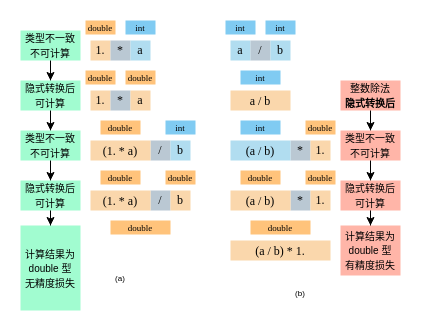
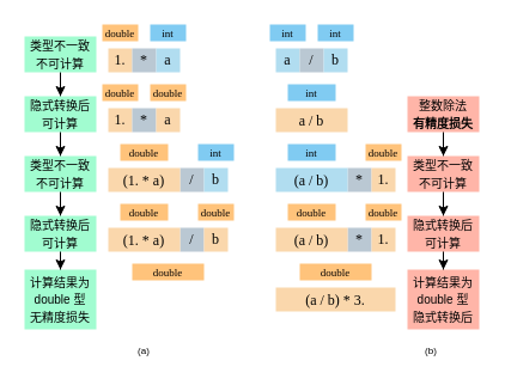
- <mxCell id="32" value="&lt;span style=&quot;font-size: 10px;&quot;&gt;整数除法&lt;br&gt;&lt;b&gt;隐式转换后&lt;/b&gt;&lt;/span&gt;" style="text;html=1;strokeColor=none;fillColor=#ffb5a8;align=center;verticalAlign=middle;whiteSpace=wrap;rounded=0;" parent="1" vertex="1"><mxGeometry x="340" y="80" width="60" height="30" as="geometry" /></mxCell>
+ <mxCell id="32" value="&lt;span style=&quot;font-size: 10px;&quot;&gt;整数除法&lt;br&gt;&lt;b&gt;有精度损失&lt;/b&gt;&lt;/span&gt;" style="text;html=1;strokeColor=none;fillColor=#ffb5a8;align=center;verticalAlign=middle;whiteSpace=wrap;rounded=0;" parent="1" vertex="1"><mxGeometry x="340" y="80" width="60" height="30" as="geometry" /></mxCell>
- <mxCell id="41" value="&lt;p style=&quot;line-height: 100%;&quot;&gt;&lt;font face=&quot;Consolas&quot;&gt;(a / b) * 1.&lt;/font&gt;&lt;/p&gt;" style="rounded=0;whiteSpace=wrap;html=1;strokeColor=none;fillColor=#fad7ac;align=center;" parent="1" vertex="1"><mxGeometry x="230" y="240" width="100" height="20" as="geometry" /></mxCell>
+ <mxCell id="41" value="&lt;p style=&quot;line-height: 100%;&quot;&gt;&lt;font face=&quot;Consolas&quot;&gt;(a / b) * 3.&lt;/font&gt;&lt;/p&gt;" style="rounded=0;whiteSpace=wrap;html=1;strokeColor=none;fillColor=#fad7ac;align=center;" parent="1" vertex="1"><mxGeometry x="230" y="240" width="100" height="20" as="geometry" /></mxCell>
- <mxCell id="42" value="&lt;font style=&quot;font-size: 10px;&quot;&gt;计算结果为&lt;br&gt;double 型&lt;br&gt;有精度损失&lt;br&gt;&lt;/font&gt;" style="text;html=1;strokeColor=none;fillColor=#ffb5a8;align=center;verticalAlign=middle;whiteSpace=wrap;rounded=0;" parent="1" vertex="1"><mxGeometry x="340" y="225" width="60" height="50" as="geometry" /></mxCell>
+ <mxCell id="42" value="&lt;font style=&quot;font-size: 10px;&quot;&gt;计算结果为&lt;br&gt;double 型&lt;br&gt;隐式转换后&lt;br&gt;&lt;/font&gt;" style="text;html=1;strokeColor=none;fillColor=#ffb5a8;align=center;verticalAlign=middle;whiteSpace=wrap;rounded=0;" parent="1" vertex="1"><mxGeometry x="340" y="225" width="60" height="50" as="geometry" /></mxCell>
- <mxCell id="24" value="&lt;font style=&quot;font-size: 10px;&quot;&gt;计算结果为&lt;br&gt;double 型&lt;br&gt;无精度损失&lt;br&gt;&lt;/font&gt;" style="text;html=1;strokeColor=none;fillColor=#a1fcd0;align=center;verticalAlign=middle;whiteSpace=wrap;rounded=0;" parent="1" vertex="1"><mxGeometry x="20" y="225" width="60" height="85" as="geometry" /></mxCell>
+ <mxCell id="24" value="&lt;font style=&quot;font-size: 10px;&quot;&gt;计算结果为&lt;br&gt;double 型&lt;br&gt;无精度损失&lt;br&gt;&lt;/font&gt;" style="text;html=1;strokeColor=none;fillColor=#a1fcd0;align=center;verticalAlign=middle;whiteSpace=wrap;rounded=0;" parent="1" vertex="1"><mxGeometry x="20" y="225" width="60" height="50" as="geometry" /></mxCell>
- <mxCell id="25" value="&lt;h2 style=&quot;font-size: 8px;&quot;&gt;&lt;span style=&quot;font-weight: normal; background-color: initial;&quot;&gt;&lt;font style=&quot;font-size: 8px;&quot;&gt;(a&lt;/font&gt;&lt;font style=&quot;font-size: 8px;&quot;&gt;)&lt;/font&gt;&lt;/span&gt;&lt;br&gt;&lt;/h2&gt;" style="text;html=1;strokeColor=none;fillColor=none;align=center;verticalAlign=middle;whiteSpace=wrap;rounded=0;" parent="1" vertex="1"><mxGeometry x="90" y="270" width="60" height="15" as="geometry" /></mxCell>
+ <mxCell id="25" value="&lt;h2 style=&quot;font-size: 8px;&quot;&gt;&lt;span style=&quot;font-weight: normal; background-color: initial;&quot;&gt;&lt;font style=&quot;font-size: 8px;&quot;&gt;(a&lt;/font&gt;&lt;font style=&quot;font-size: 8px;&quot;&gt;)&lt;/font&gt;&lt;/span&gt;&lt;br&gt;&lt;/h2&gt;" style="text;html=1;strokeColor=none;fillColor=none;align=center;verticalAlign=middle;whiteSpace=wrap;rounded=0;" parent="1" vertex="1"><mxGeometry x="90" y="285" width="60" height="15" as="geometry" /></mxCell>
- <mxCell id="44" value="&lt;h2 style=&quot;font-size: 8px;&quot;&gt;&lt;span style=&quot;font-weight: 400;&quot;&gt;(b)&lt;/span&gt;&lt;/h2&gt;" style="text;html=1;strokeColor=none;fillColor=none;align=center;verticalAlign=middle;whiteSpace=wrap;rounded=0;" parent="1" vertex="1"><mxGeometry x="270" y="285" width="60" height="15" as="geometry" /></mxCell>
+ <mxCell id="44" value="&lt;h2 style=&quot;font-size: 8px;&quot;&gt;&lt;span style=&quot;font-weight: 400;&quot;&gt;(b)&lt;/span&gt;&lt;/h2&gt;" style="text;html=1;strokeColor=none;fillColor=none;align=center;verticalAlign=middle;whiteSpace=wrap;rounded=0;" parent="1" vertex="1"><mxGeometry x="330" y="285" width="60" height="15" as="geometry" /></mxCell>
